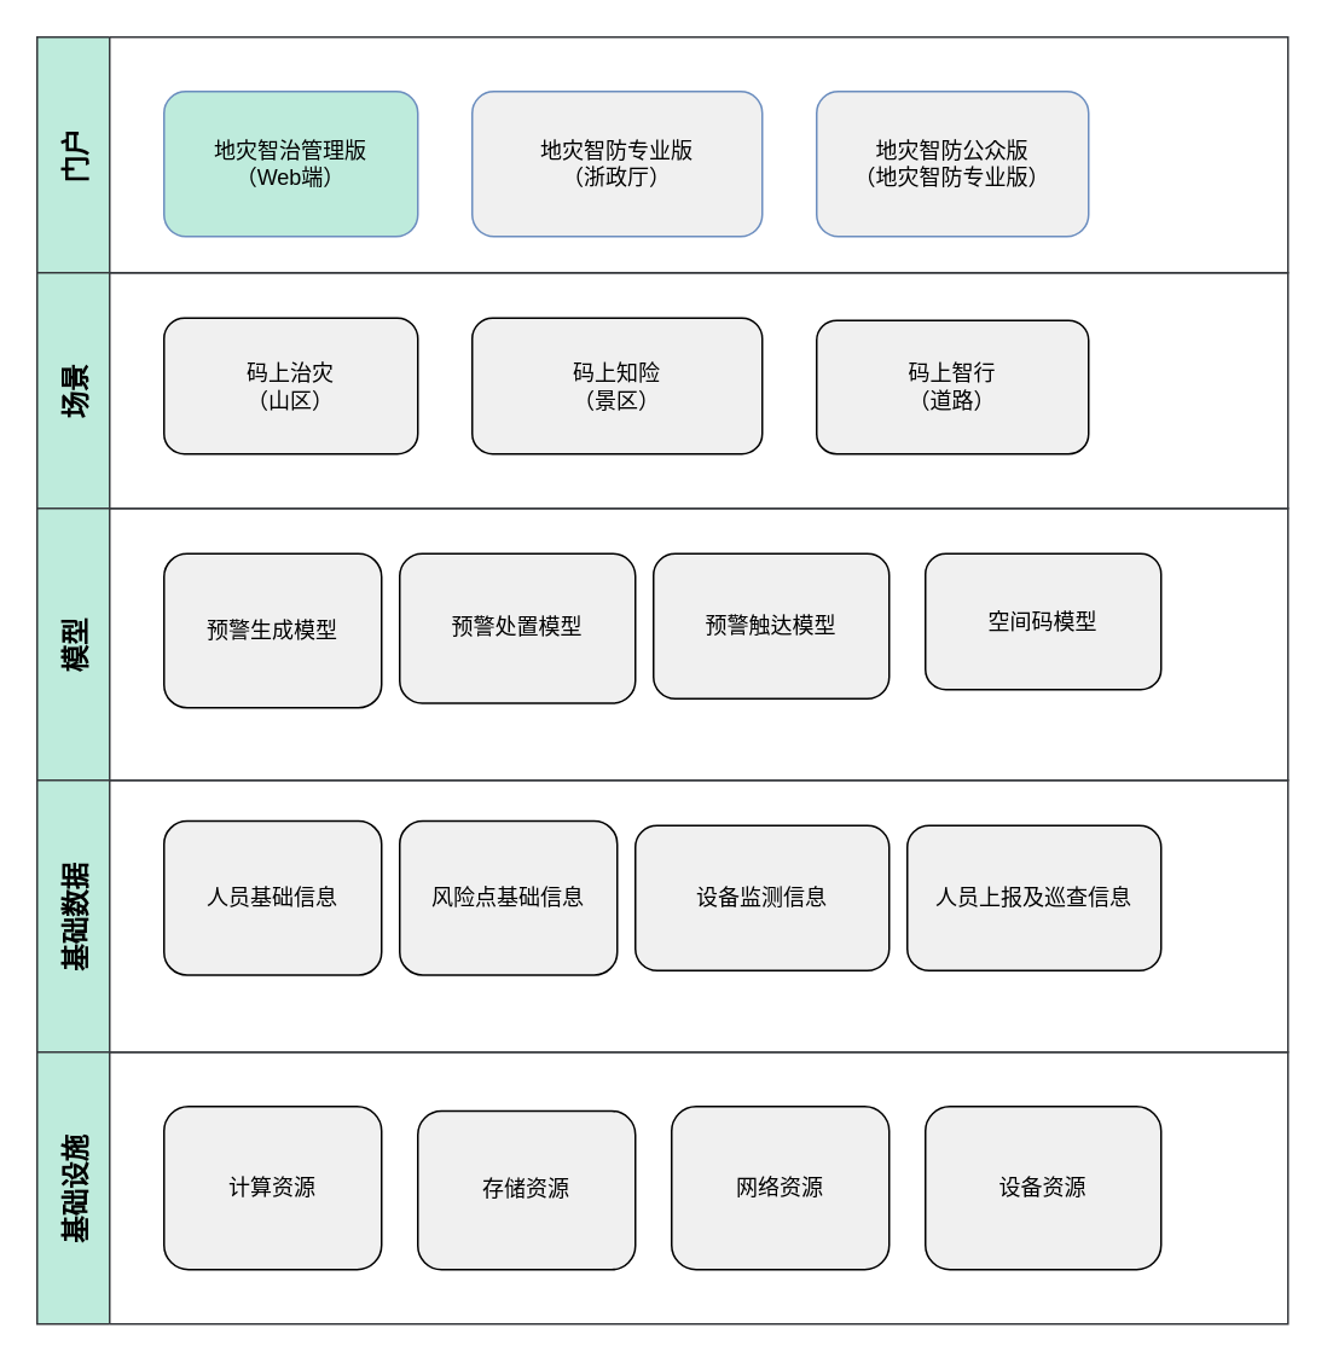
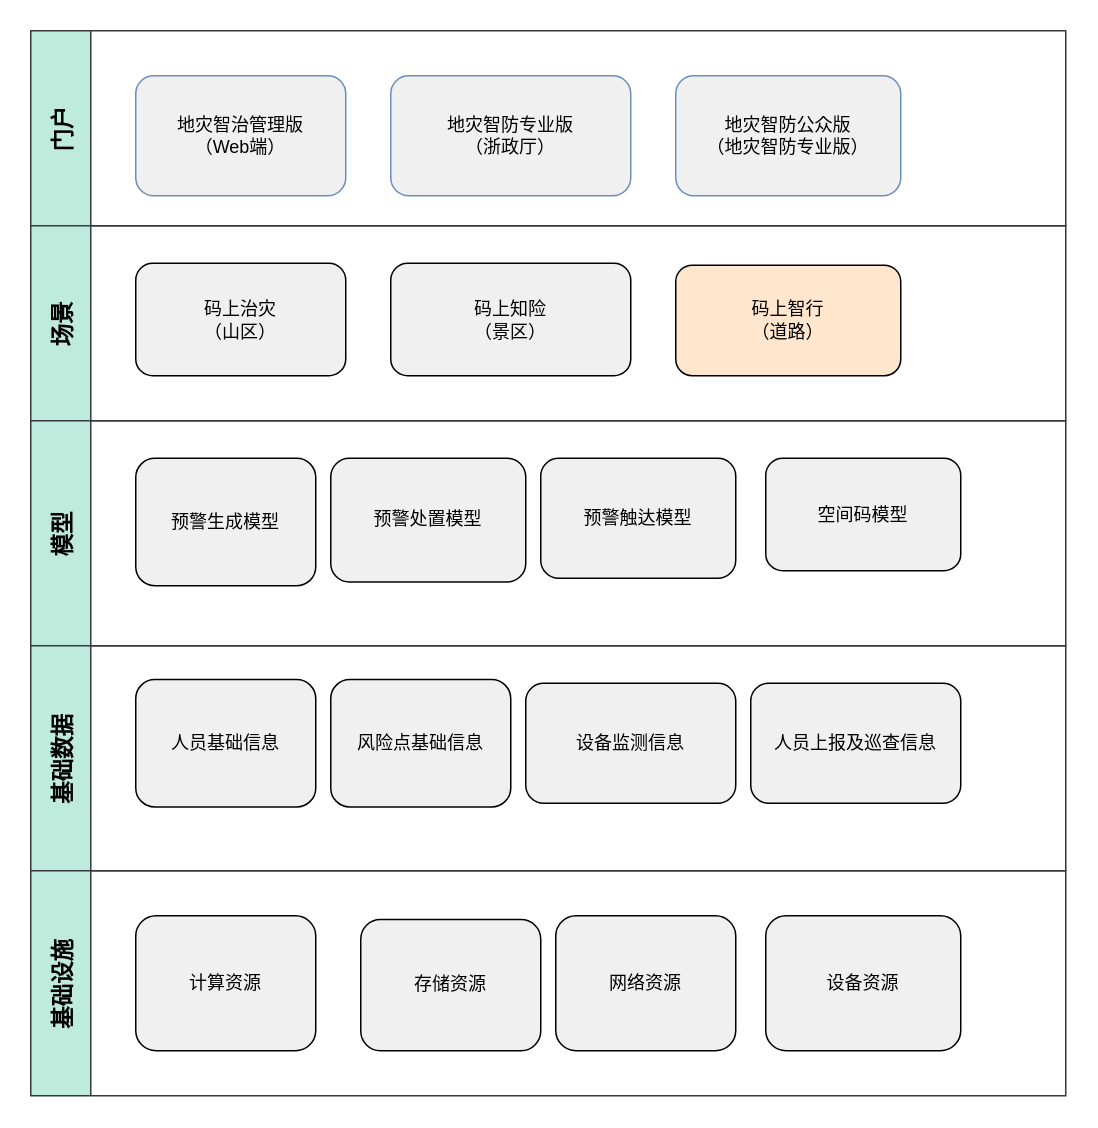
- <mxCell id="3" value="地灾智治管理版&lt;br&gt;（Web端）" style="rounded=1;whiteSpace=wrap;html=1;strokeColor=#6c8ebf;fillColor=#beebdc;fontColor=default;" vertex="1" parent="2"><mxGeometry x="70" y="30" width="140" height="80" as="geometry" /></mxCell>
+ <mxCell id="3" value="地灾智治管理版&lt;br&gt;（Web端）" style="rounded=1;whiteSpace=wrap;html=1;strokeColor=#6c8ebf;fillColor=#F0F0F0;fontColor=default;" vertex="1" parent="2"><mxGeometry x="70" y="30" width="140" height="80" as="geometry" /></mxCell>
- <mxCell id="9" value="码上智行&lt;br&gt;（道路）" style="rounded=1;whiteSpace=wrap;html=1;fontColor=default;strokeColor=default;fillColor=#F0F0F0;" vertex="1" parent="6"><mxGeometry x="430" y="26.25" width="150" height="73.75" as="geometry" /></mxCell>
+ <mxCell id="9" value="码上智行&lt;br&gt;（道路）" style="rounded=1;whiteSpace=wrap;html=1;fontColor=default;strokeColor=default;fillColor=#ffe6cc;" vertex="1" parent="6"><mxGeometry x="430" y="26.25" width="150" height="73.75" as="geometry" /></mxCell>
- <mxCell id="22" value="存储资源" style="rounded=1;whiteSpace=wrap;html=1;fontColor=default;strokeColor=default;fillColor=#F0F0F0;" vertex="1" parent="20"><mxGeometry x="210" y="32.5" width="120" height="87.5" as="geometry" /></mxCell>
+ <mxCell id="22" value="存储资源" style="rounded=1;whiteSpace=wrap;html=1;fontColor=default;strokeColor=default;fillColor=#F0F0F0;" vertex="1" parent="20"><mxGeometry x="220" y="32.5" width="120" height="87.5" as="geometry" /></mxCell>
